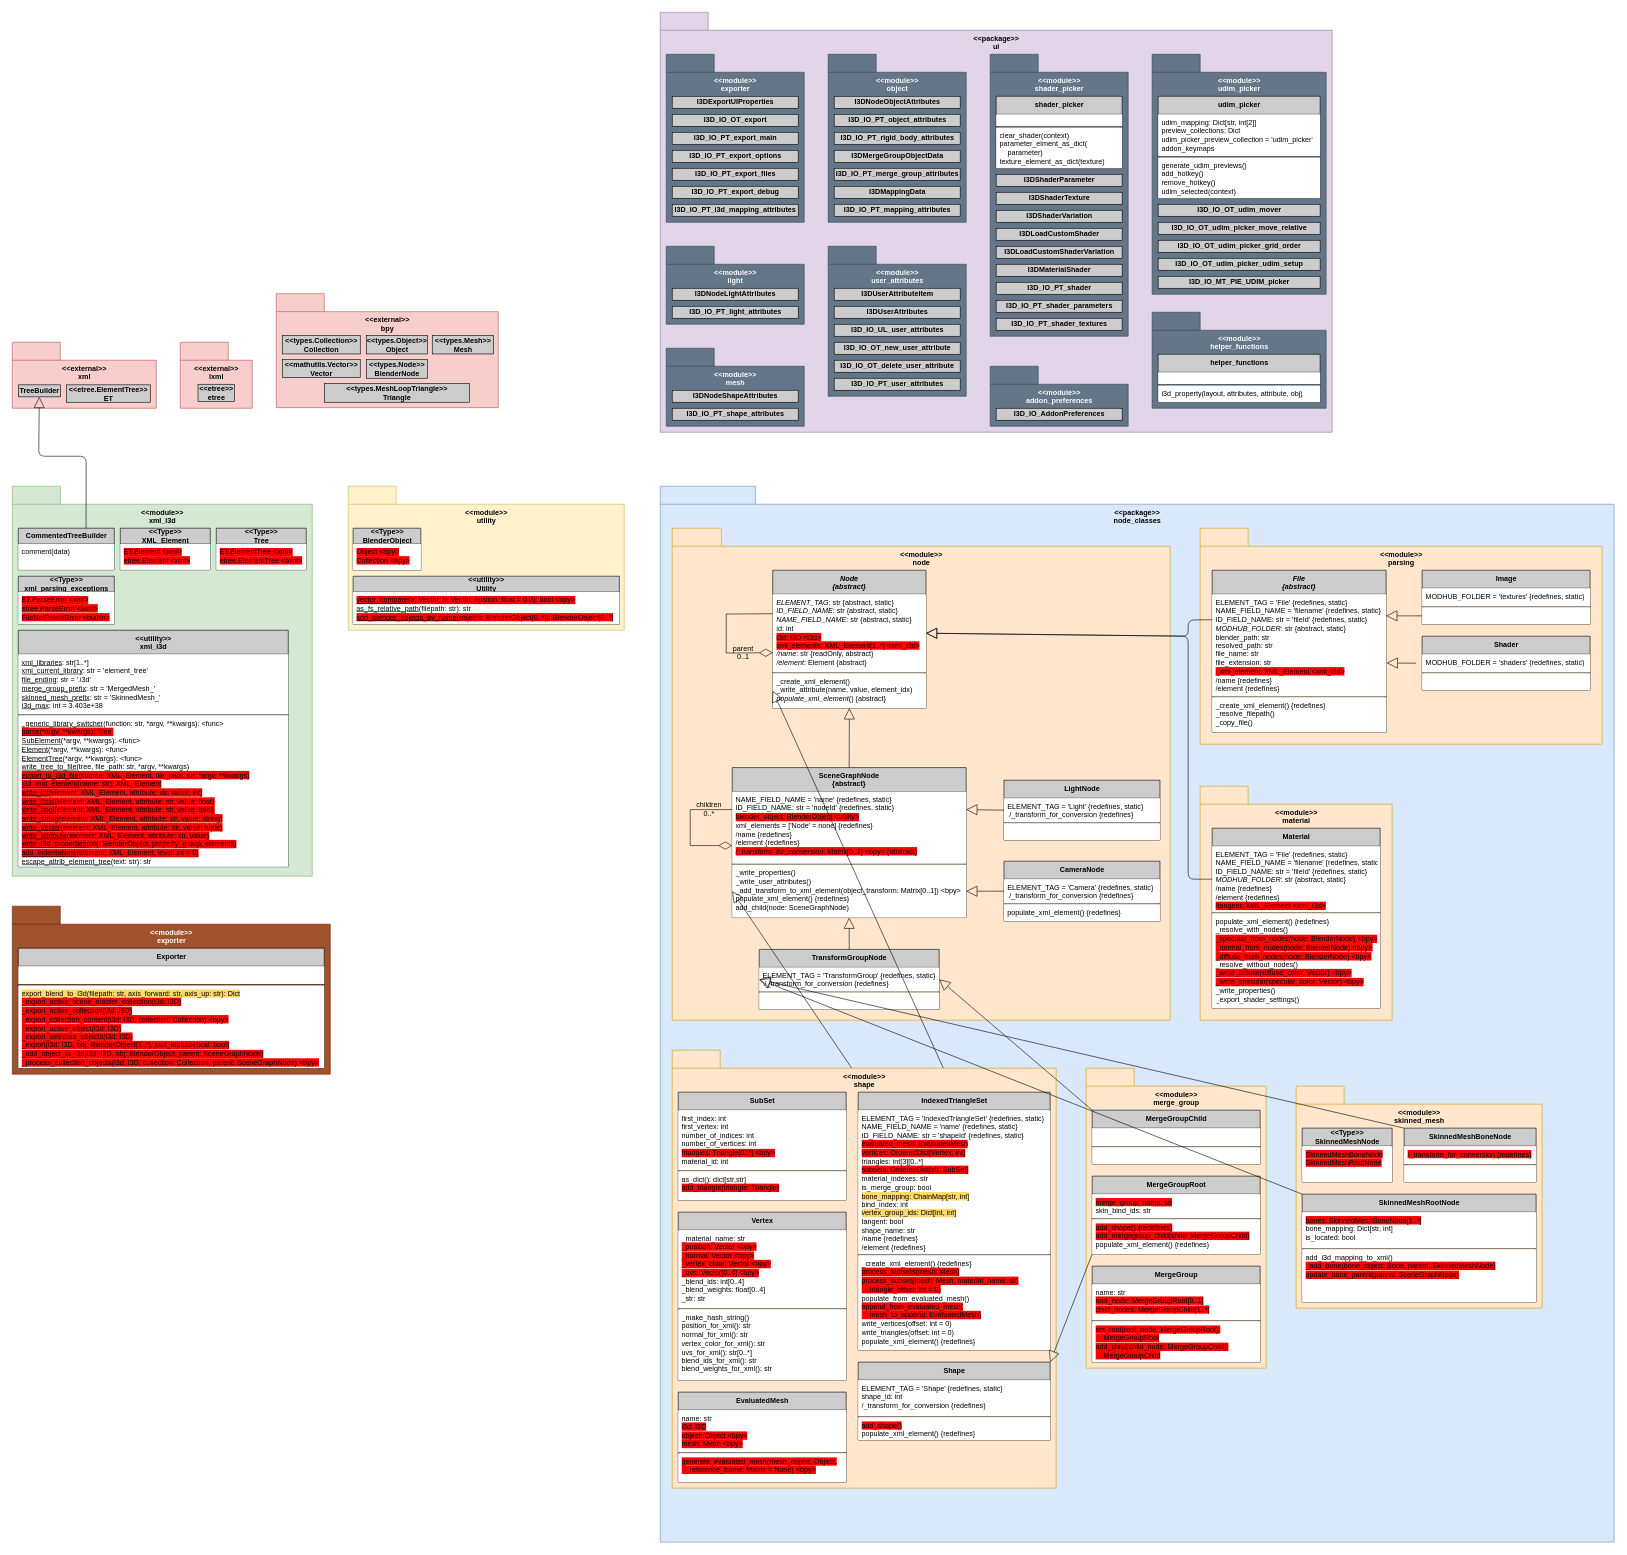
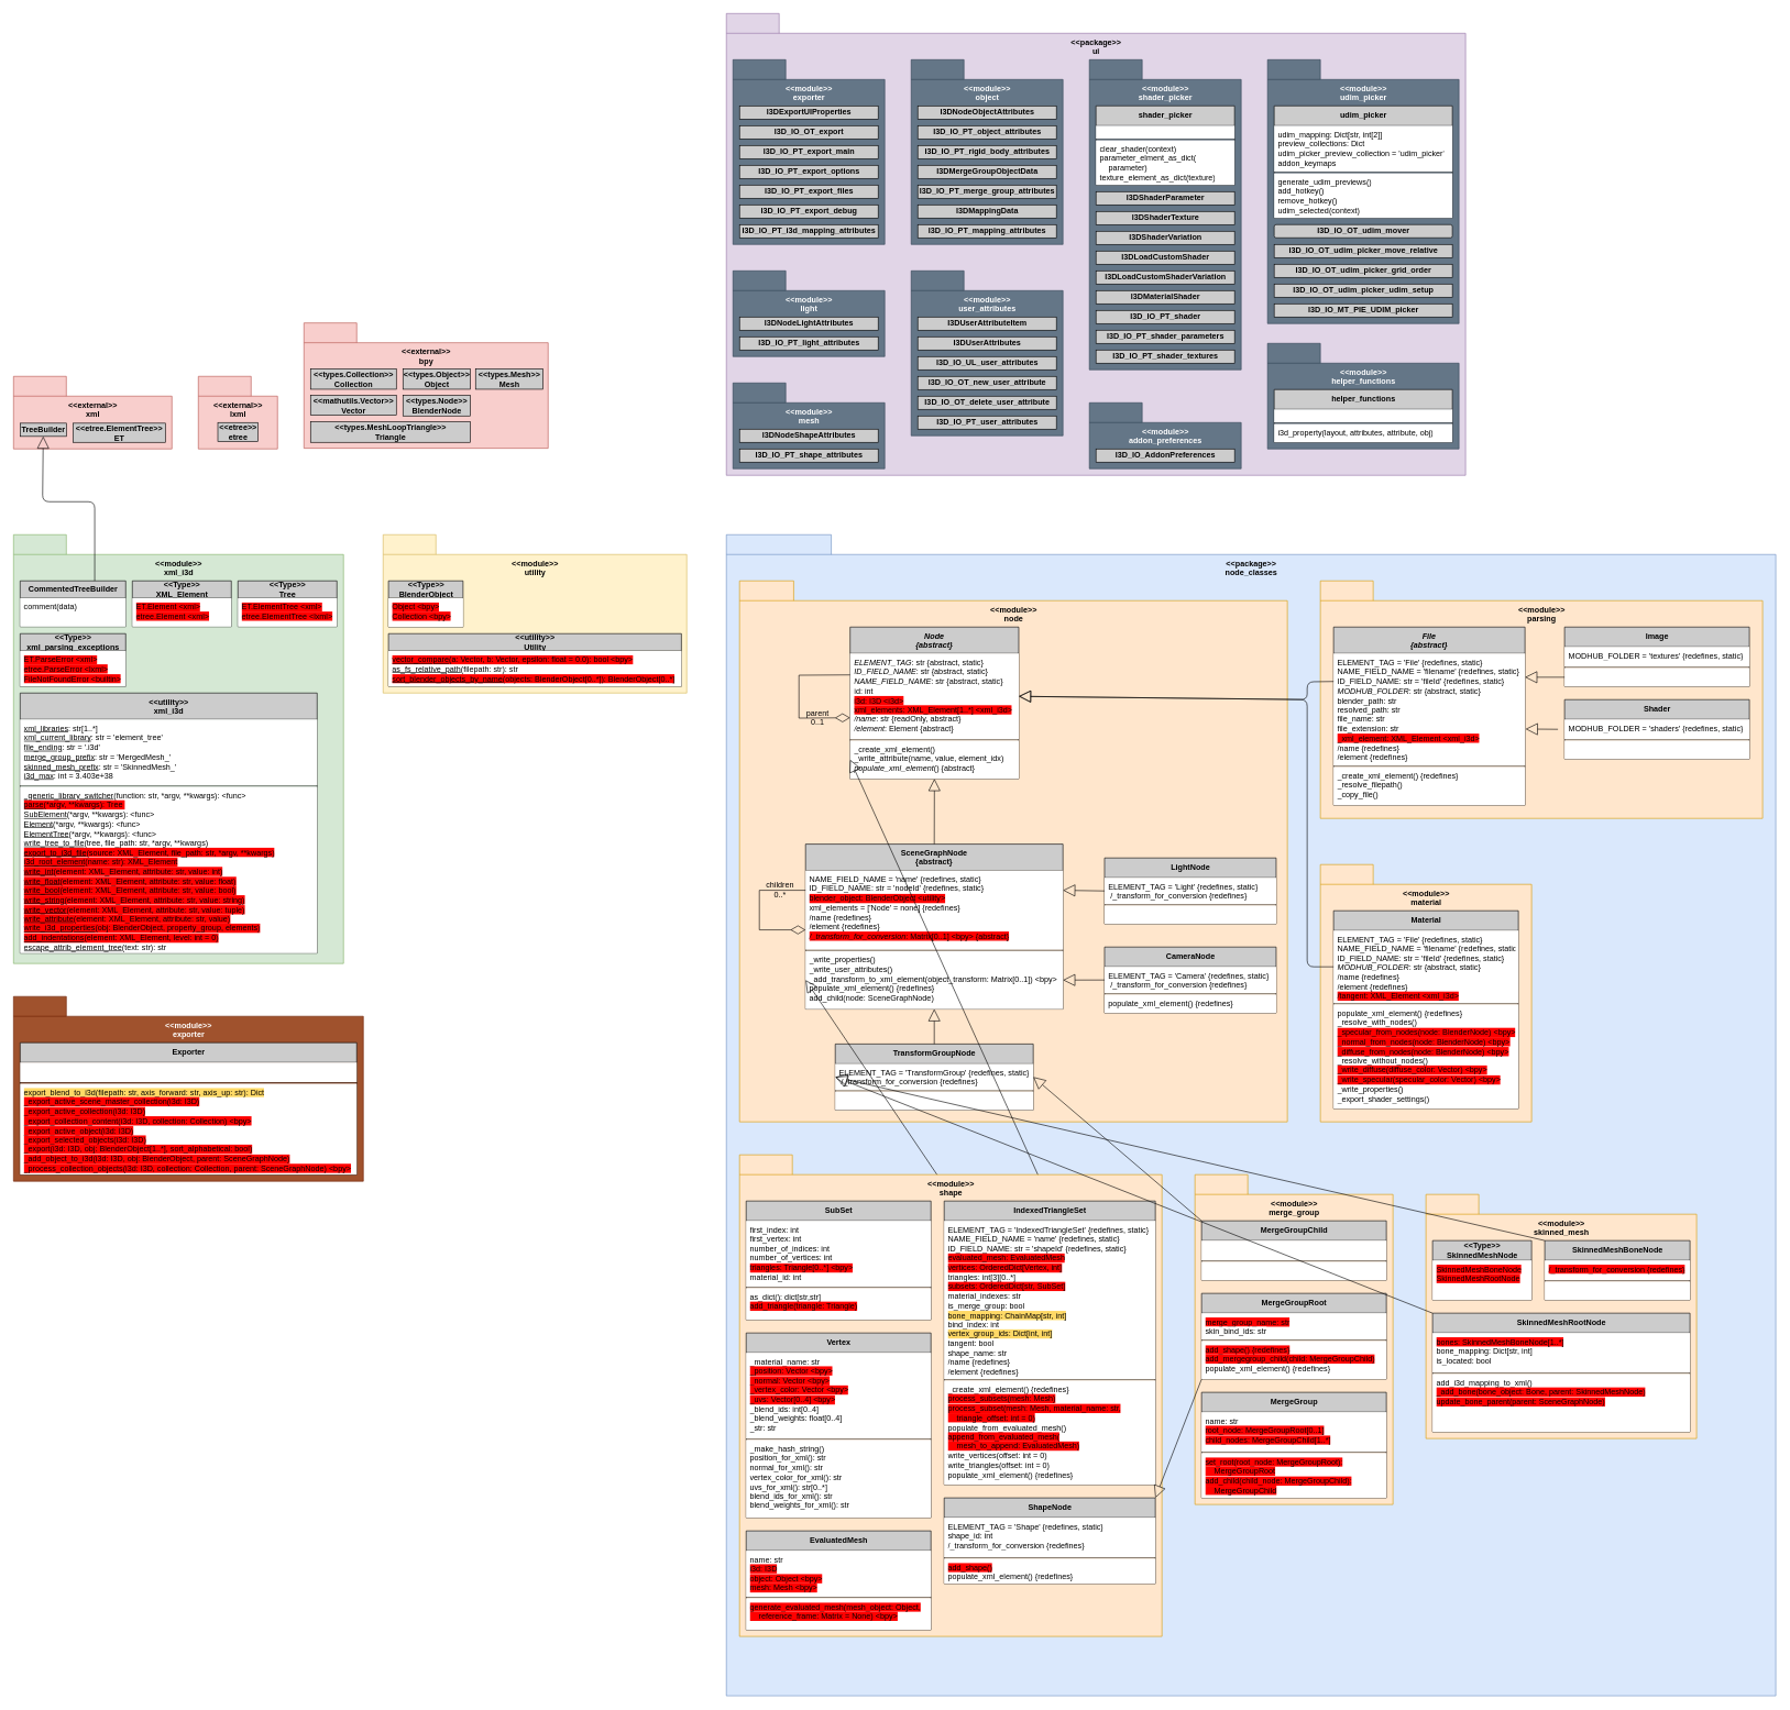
- <mxCell id="210" value="&lt;b&gt;I3D_IO_OT_udim_mover&lt;/b&gt;" style="fontStyle=0;shadow=0;sketch=0;strokeWidth=1;fillColor=#CCCCCC;gradientColor=none;fontSize=12;html=1;" vertex="1" parent="204"><mxGeometry x="10" y="250" width="270" height="20" as="geometry" /></mxCell>
+ <mxCell id="210" value="&lt;b&gt;I3D_IO_OT_udim_mover&lt;/b&gt;" style="fontStyle=0;shadow=0;sketch=0;strokeWidth=1;fillColor=#CCCCCC;gradientColor=none;fontSize=12;html=1;rounded=1;" vertex="1" parent="204"><mxGeometry x="10" y="250" width="270" height="20" as="geometry" /></mxCell>
- <mxCell id="18" value="&lt;b&gt;&amp;lt;&amp;lt;types.MeshLoopTriangle&amp;gt;&amp;gt;&lt;br&gt;Triangle&lt;/b&gt;" style="fontStyle=0;shadow=0;sketch=0;strokeWidth=1;fillColor=#CCCCCC;gradientColor=none;fontSize=12;html=1;" parent="12" vertex="1"><mxGeometry x="80" y="150" width="242" height="31" as="geometry" /></mxCell>
+ <mxCell id="18" value="&lt;b&gt;&amp;lt;&amp;lt;types.MeshLoopTriangle&amp;gt;&amp;gt;&lt;br&gt;Triangle&lt;/b&gt;" style="fontStyle=0;shadow=0;sketch=0;strokeWidth=1;fillColor=#CCCCCC;gradientColor=none;fontSize=12;html=1;" parent="12" vertex="1"><mxGeometry x="10" y="150" width="242" height="31" as="geometry" /></mxCell>
- <mxCell id="118" value="Shape" style="swimlane;fontStyle=1;align=center;verticalAlign=top;childLayout=stackLayout;horizontal=1;startSize=30;horizontalStack=0;resizeParent=1;resizeParentMax=0;resizeLast=0;collapsible=1;marginBottom=0;fillColor=#CCCCCC;html=1;" parent="100" vertex="1"><mxGeometry x="310" y="520" width="320" height="130" as="geometry" /></mxCell>
+ <mxCell id="118" value="ShapeNode" style="swimlane;fontStyle=1;align=center;verticalAlign=top;childLayout=stackLayout;horizontal=1;startSize=30;horizontalStack=0;resizeParent=1;resizeParentMax=0;resizeLast=0;collapsible=1;marginBottom=0;fillColor=#CCCCCC;html=1;" parent="100" vertex="1"><mxGeometry x="310" y="520" width="320" height="130" as="geometry" /></mxCell>
